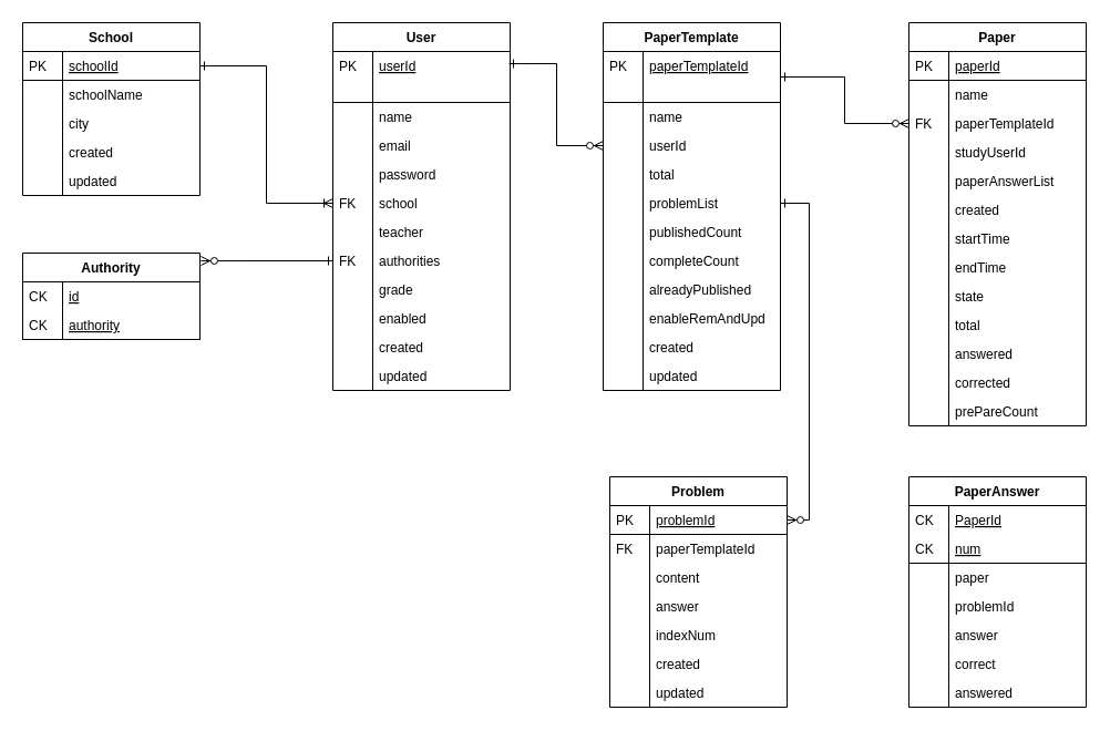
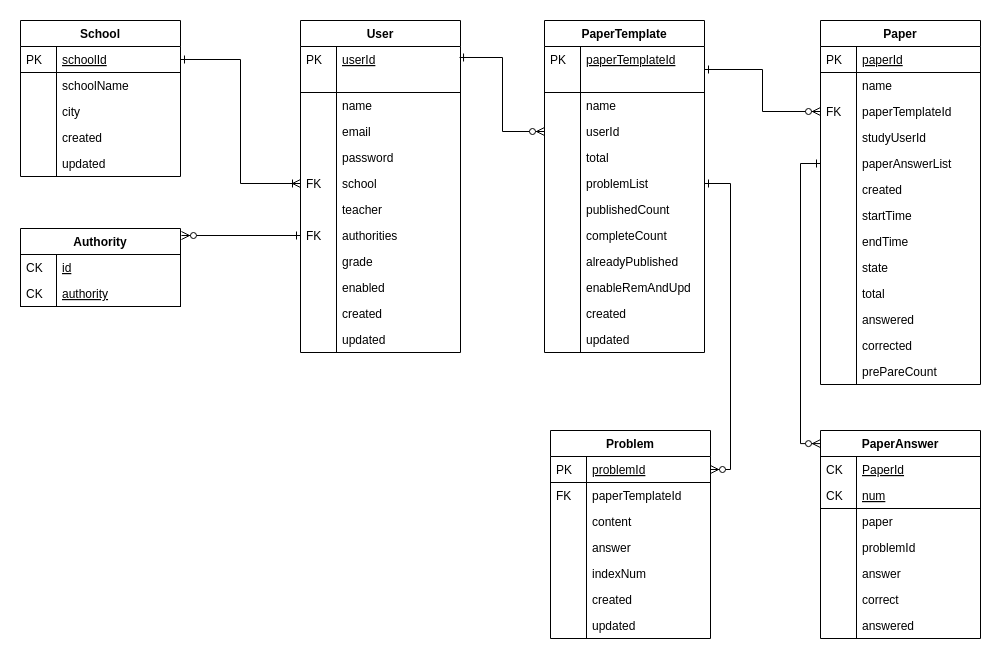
+ <mxCell id="85" style="edgeStyle=orthogonalEdgeStyle;rounded=0;orthogonalLoop=1;jettySize=auto;html=1;exitX=0;exitY=0.5;exitDx=0;exitDy=0;entryX=0;entryY=0.063;entryDx=0;entryDy=0;entryPerimeter=0;startArrow=ERone;startFill=0;endArrow=ERzeroToMany;endFill=1;" edge="1" parent="1" source="37" target="70"><mxGeometry relative="1" as="geometry" /></mxCell>
